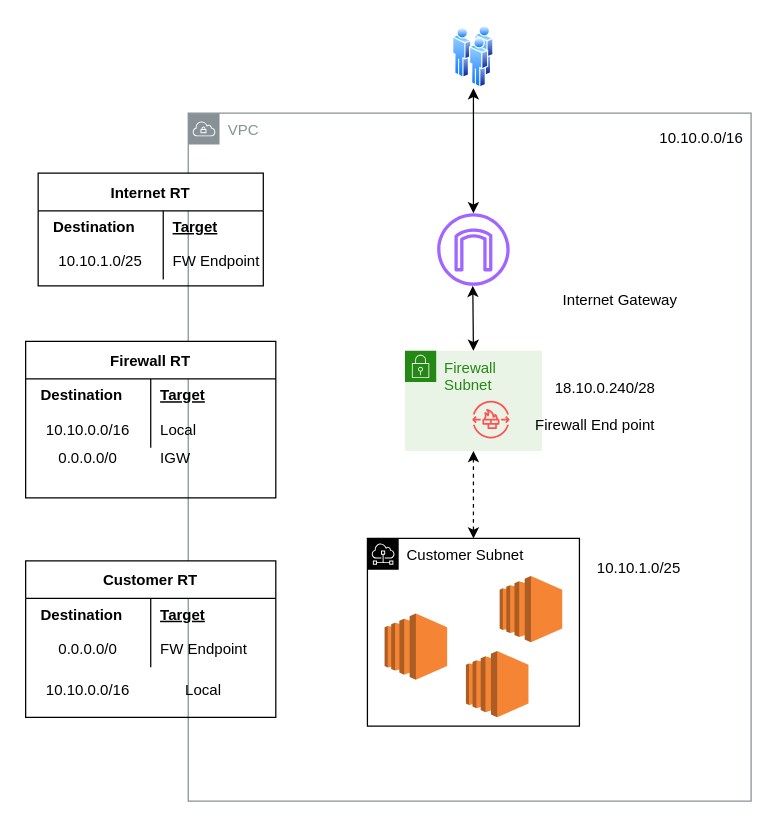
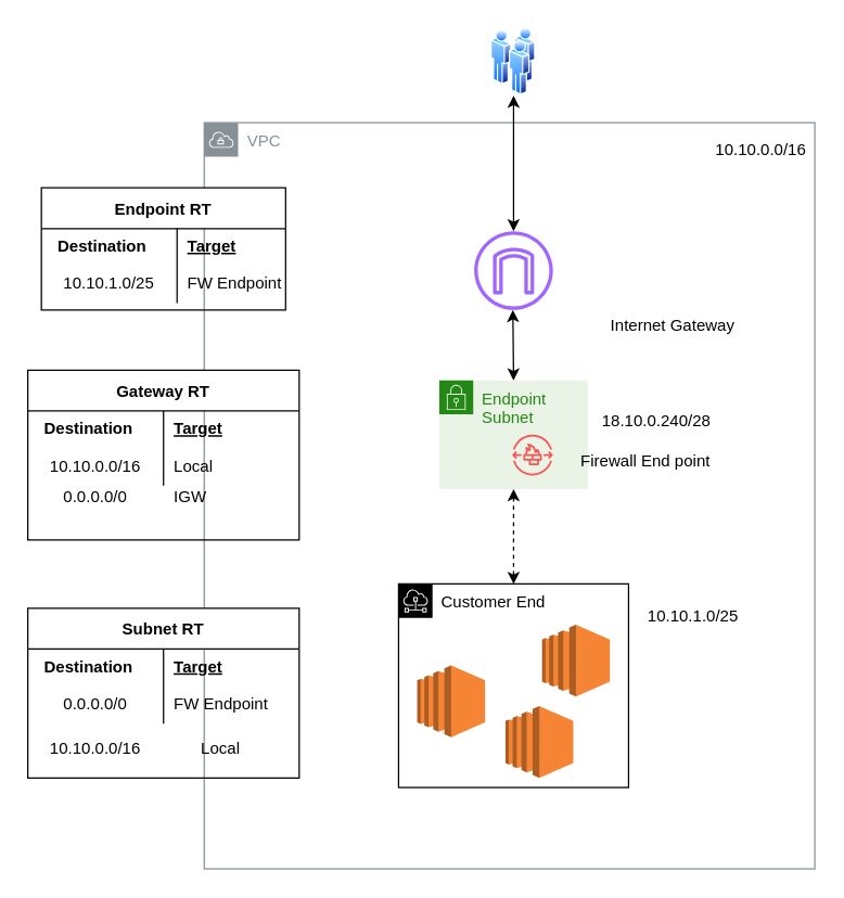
- <mxCell id="41" value="Internet RT" style="shape=table;startSize=30;container=1;collapsible=1;childLayout=tableLayout;fixedRows=1;rowLines=0;fontStyle=1;align=center;resizeLast=1;fontColor=#000000;strokeColor=#000000;" vertex="1" parent="2"><mxGeometry x="10" y="118" width="180" height="90" as="geometry"><mxRectangle x="60" y="455" width="110" height="30" as="alternateBounds" /></mxGeometry></mxCell>
+ <mxCell id="41" value="Endpoint RT" style="shape=table;startSize=30;container=1;collapsible=1;childLayout=tableLayout;fixedRows=1;rowLines=0;fontStyle=1;align=center;resizeLast=1;fontColor=#000000;strokeColor=#000000;" vertex="1" parent="2"><mxGeometry x="10" y="118" width="180" height="90" as="geometry"><mxRectangle x="60" y="455" width="110" height="30" as="alternateBounds" /></mxGeometry></mxCell>
- <mxCell id="20" value="Firewall RT" style="shape=table;startSize=30;container=1;collapsible=1;childLayout=tableLayout;fixedRows=1;rowLines=0;fontStyle=1;align=center;resizeLast=1;fontColor=#000000;strokeColor=#000000;" vertex="1" parent="2"><mxGeometry y="252.5" width="200" height="125" as="geometry"><mxRectangle x="60" y="455" width="110" height="30" as="alternateBounds" /></mxGeometry></mxCell>
+ <mxCell id="20" value="Gateway RT" style="shape=table;startSize=30;container=1;collapsible=1;childLayout=tableLayout;fixedRows=1;rowLines=0;fontStyle=1;align=center;resizeLast=1;fontColor=#000000;strokeColor=#000000;" vertex="1" parent="2"><mxGeometry y="252.5" width="200" height="125" as="geometry"><mxRectangle x="60" y="455" width="110" height="30" as="alternateBounds" /></mxGeometry></mxCell>
- <mxCell id="5" value="Firewall Subnet" style="points=[[0,0],[0.25,0],[0.5,0],[0.75,0],[1,0],[1,0.25],[1,0.5],[1,0.75],[1,1],[0.75,1],[0.5,1],[0.25,1],[0,1],[0,0.75],[0,0.5],[0,0.25]];outlineConnect=0;gradientColor=none;html=1;whiteSpace=wrap;fontSize=12;fontStyle=0;shape=mxgraph.aws4.group;grIcon=mxgraph.aws4.group_security_group;grStroke=0;strokeColor=#248814;fillColor=#E9F3E6;verticalAlign=top;align=left;spacingLeft=30;fontColor=#248814;dashed=0;" vertex="1" parent="2"><mxGeometry x="303.25" y="260" width="109.5" height="80" as="geometry" /></mxCell>
+ <mxCell id="5" value="Endpoint Subnet" style="points=[[0,0],[0.25,0],[0.5,0],[0.75,0],[1,0],[1,0.25],[1,0.5],[1,0.75],[1,1],[0.75,1],[0.5,1],[0.25,1],[0,1],[0,0.75],[0,0.5],[0,0.25]];outlineConnect=0;gradientColor=none;html=1;whiteSpace=wrap;fontSize=12;fontStyle=0;shape=mxgraph.aws4.group;grIcon=mxgraph.aws4.group_security_group;grStroke=0;strokeColor=#248814;fillColor=#E9F3E6;verticalAlign=top;align=left;spacingLeft=30;fontColor=#248814;dashed=0;" vertex="1" parent="2"><mxGeometry x="303.25" y="260" width="109.5" height="80" as="geometry" /></mxCell>
- <mxCell id="7" value="&lt;font color=&quot;#000000&quot;&gt;Customer Subnet&lt;/font&gt;" style="sketch=0;outlineConnect=0;gradientColor=none;html=1;whiteSpace=wrap;fontSize=12;fontStyle=0;shape=mxgraph.aws4.group;grIcon=mxgraph.aws4.group_subnet;strokeColor=#000000;fillColor=none;verticalAlign=top;align=left;spacingLeft=30;fontColor=#E8E8E8;dashed=0;" vertex="1" parent="2"><mxGeometry x="273.25" y="410" width="169.5" height="150" as="geometry" /></mxCell>
+ <mxCell id="7" value="&lt;font color=&quot;#000000&quot;&gt;Customer End&lt;/font&gt;" style="sketch=0;outlineConnect=0;gradientColor=none;html=1;whiteSpace=wrap;fontSize=12;fontStyle=0;shape=mxgraph.aws4.group;grIcon=mxgraph.aws4.group_subnet;strokeColor=#000000;fillColor=none;verticalAlign=top;align=left;spacingLeft=30;fontColor=#E8E8E8;dashed=0;" vertex="1" parent="2"><mxGeometry x="273.25" y="410" width="169.5" height="150" as="geometry" /></mxCell>
- <mxCell id="28" value="Customer RT" style="shape=table;startSize=30;container=1;collapsible=1;childLayout=tableLayout;fixedRows=1;rowLines=0;fontStyle=1;align=center;resizeLast=1;fontColor=#000000;strokeColor=#000000;" vertex="1" parent="27"><mxGeometry width="200" height="125" as="geometry"><mxRectangle x="60" y="455" width="110" height="30" as="alternateBounds" /></mxGeometry></mxCell>
+ <mxCell id="28" value="Subnet RT" style="shape=table;startSize=30;container=1;collapsible=1;childLayout=tableLayout;fixedRows=1;rowLines=0;fontStyle=1;align=center;resizeLast=1;fontColor=#000000;strokeColor=#000000;" vertex="1" parent="27"><mxGeometry width="200" height="125" as="geometry"><mxRectangle x="60" y="455" width="110" height="30" as="alternateBounds" /></mxGeometry></mxCell>
